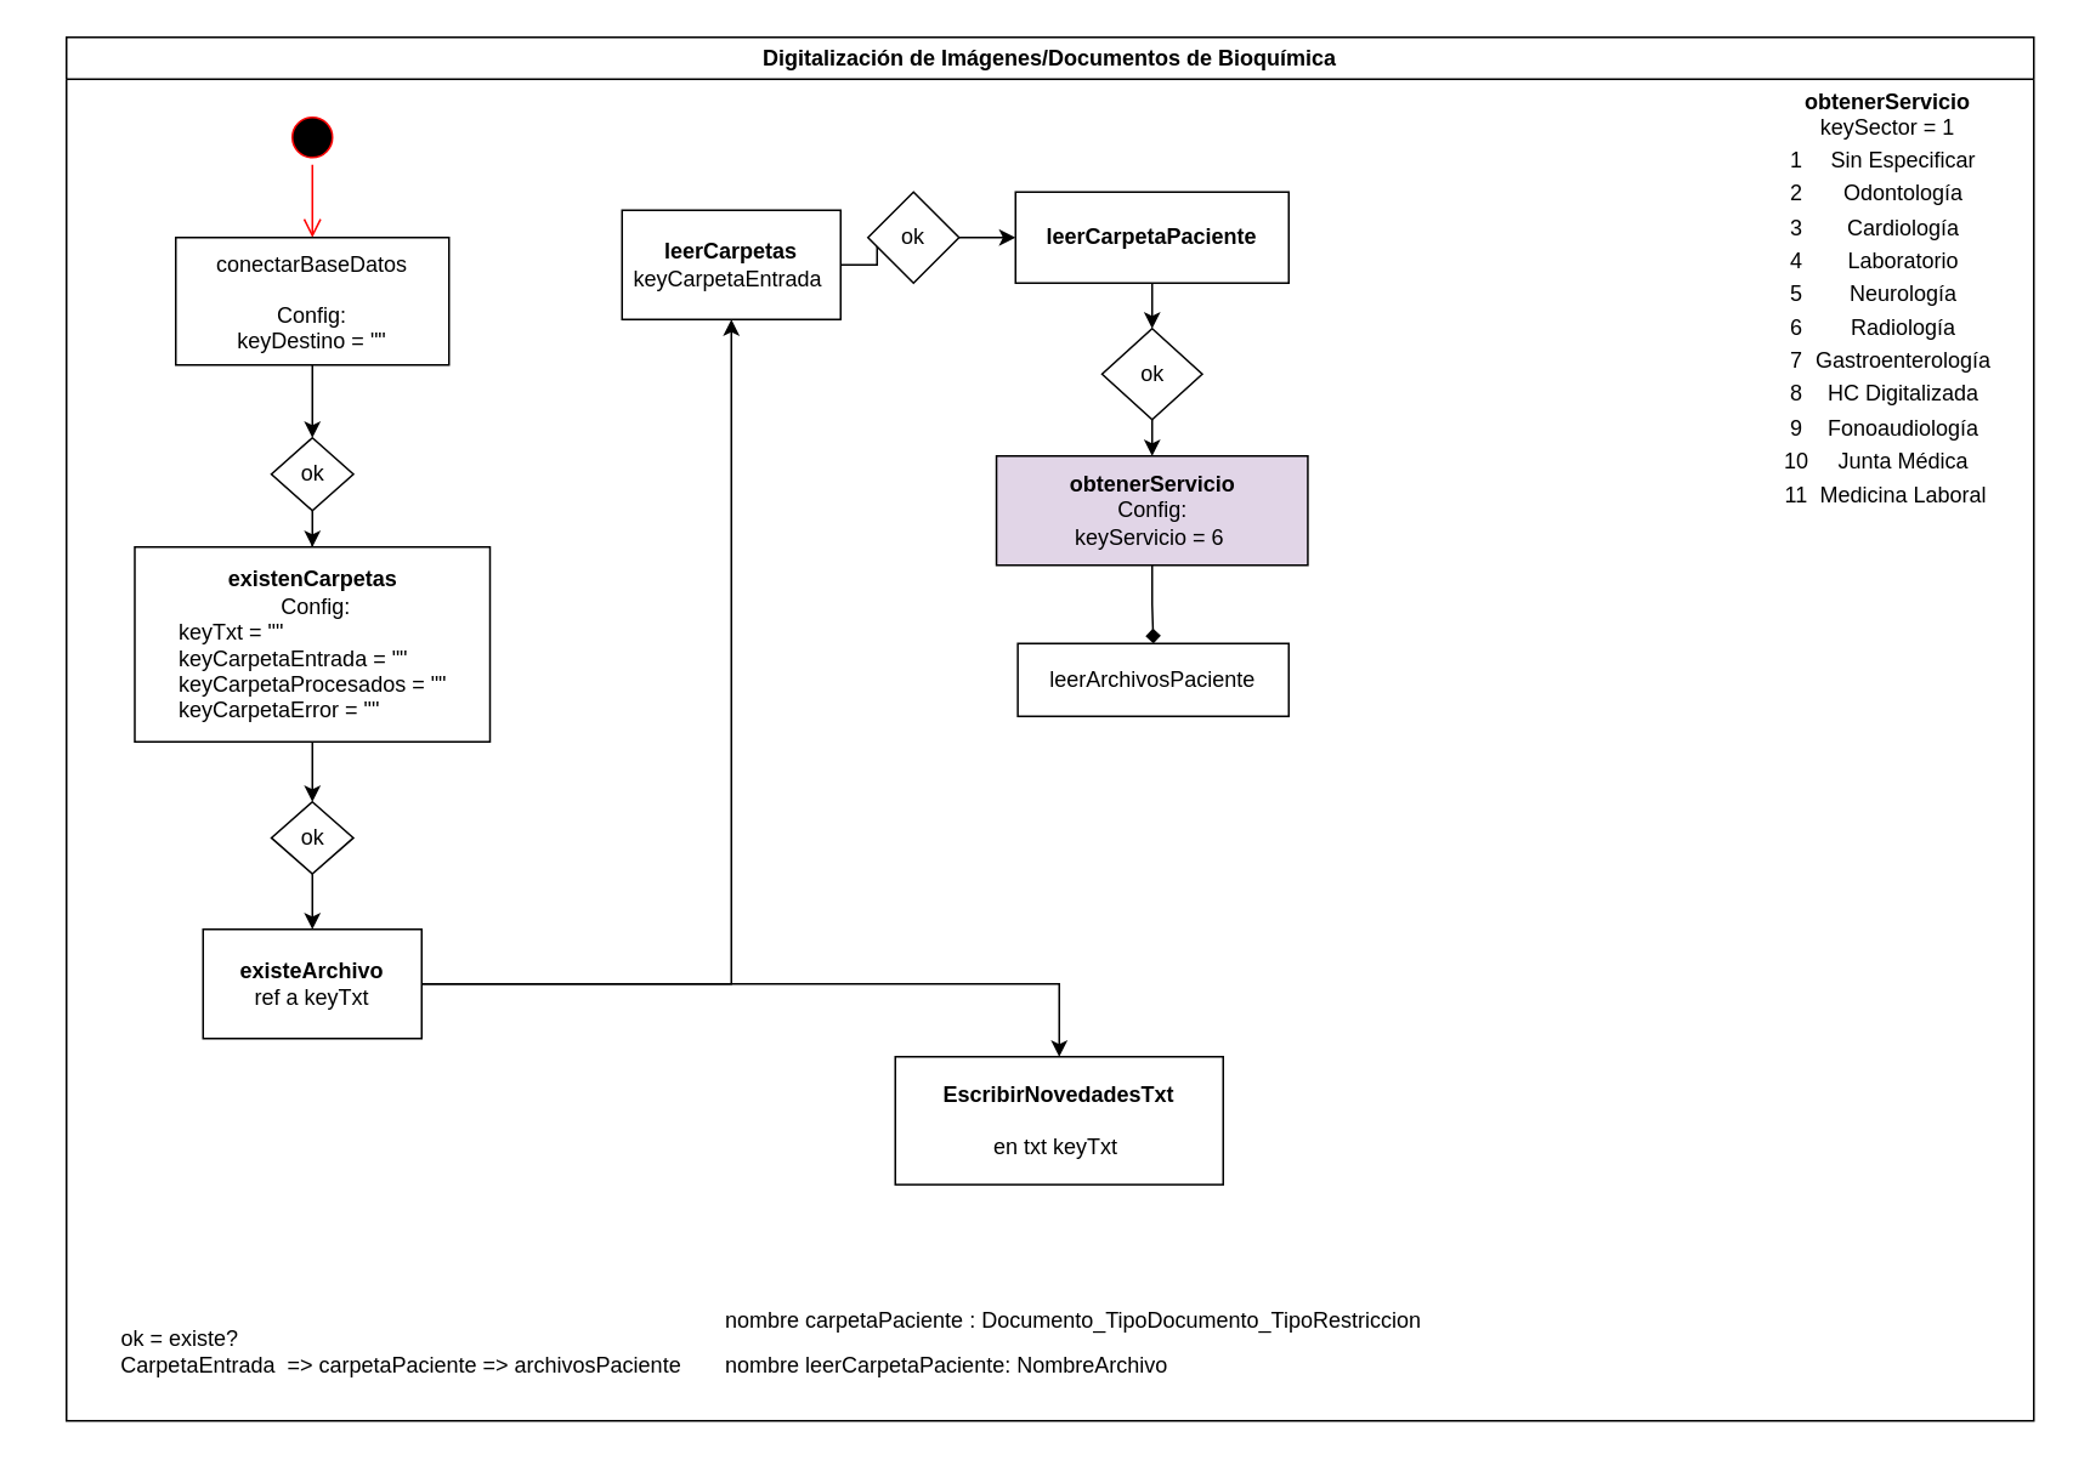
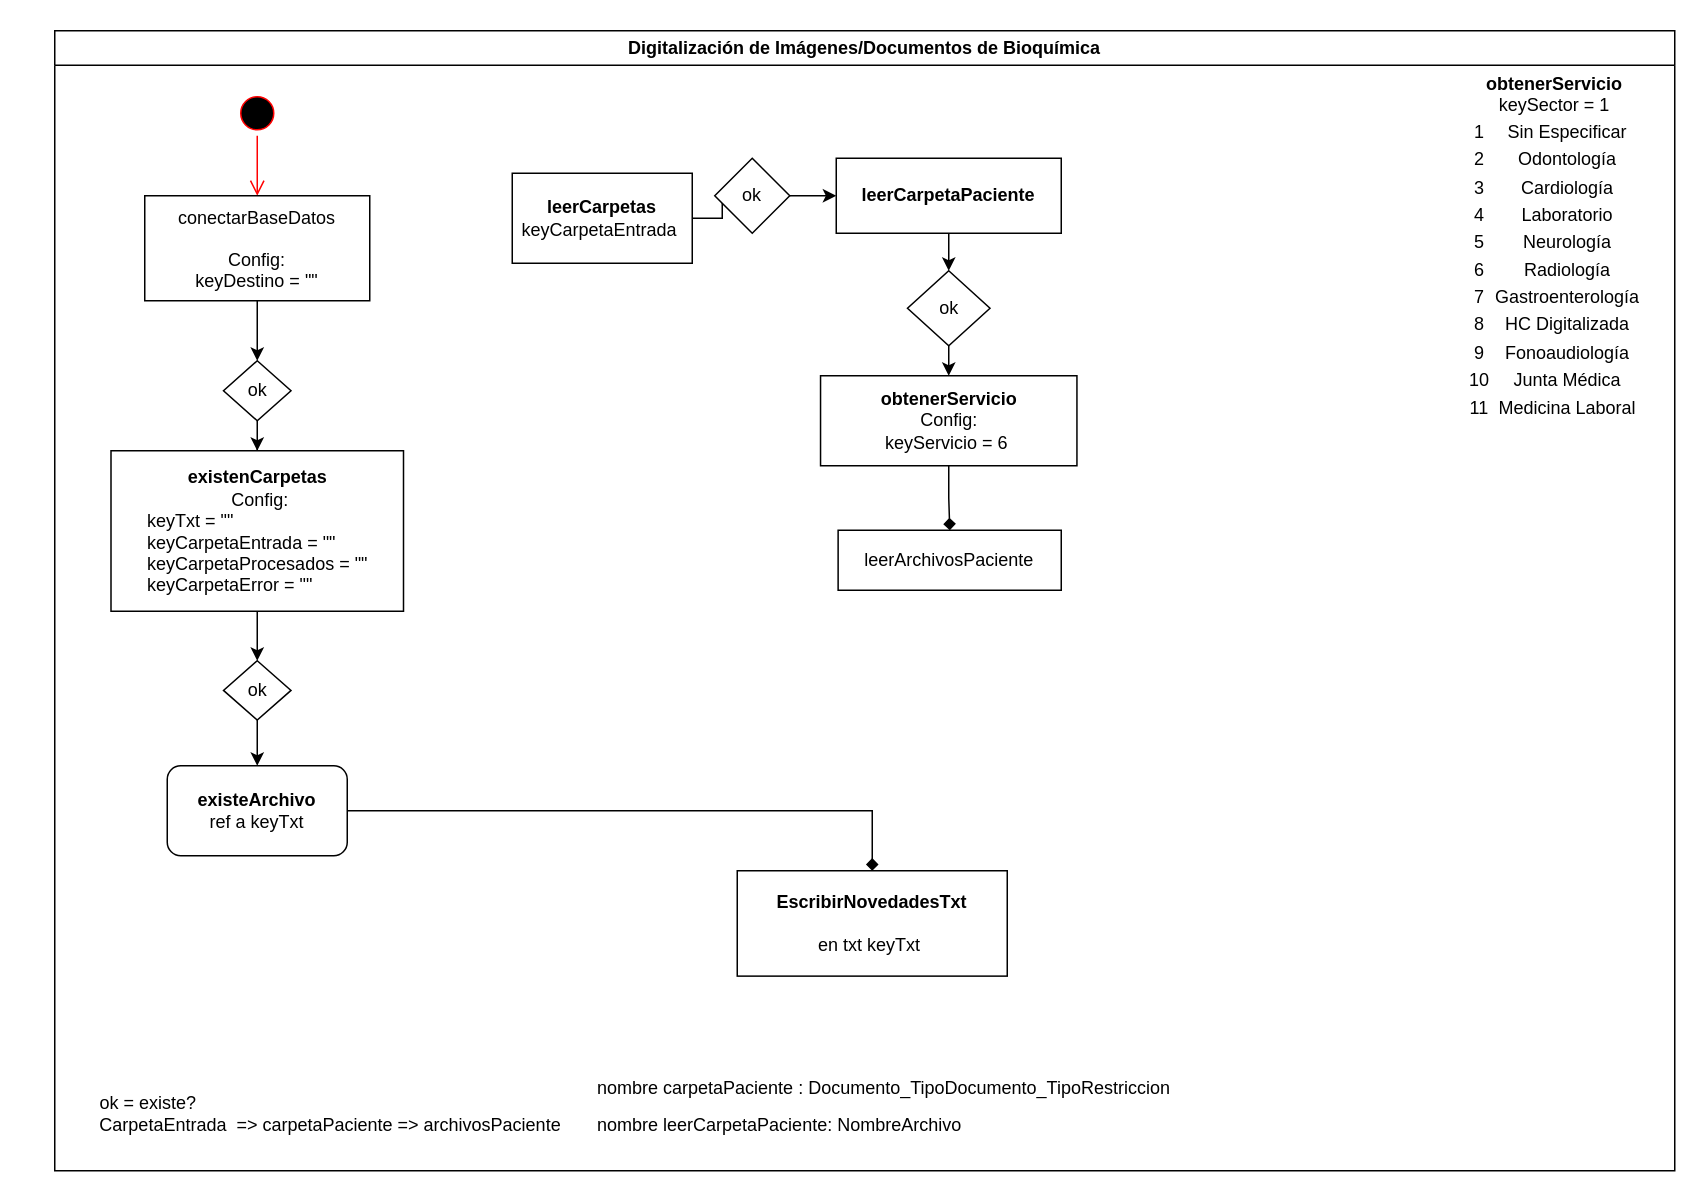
- <mxCell id="27" value="&lt;b&gt;obtenerServicio&lt;/b&gt;&lt;br&gt;Config:&lt;br&gt;keyServicio = 6&amp;nbsp;" style="whiteSpace=wrap;html=1;fillColor=#e1d5e7;" vertex="1" parent="2"><mxGeometry x="510.53" y="230" width="170.93" height="60" as="geometry" /></mxCell>
+ <mxCell id="27" value="&lt;b&gt;obtenerServicio&lt;/b&gt;&lt;br&gt;Config:&lt;br&gt;keyServicio = 6&amp;nbsp;" style="whiteSpace=wrap;html=1;" vertex="1" parent="2"><mxGeometry x="510.53" y="230" width="170.93" height="60" as="geometry" /></mxCell>
- <mxCell id="18" value="" style="edgeStyle=orthogonalEdgeStyle;rounded=0;orthogonalLoop=1;jettySize=auto;html=1;" parent="2" source="12" target="17" edge="1"><mxGeometry relative="1" as="geometry" /></mxCell>
- <mxCell id="12" value="&lt;span style=&quot;font-size: 12px&quot;&gt;&lt;b&gt;existeArchivo&lt;/b&gt;&lt;br&gt;ref a keyTxt&lt;br&gt;&lt;/span&gt;" style="whiteSpace=wrap;html=1;" parent="2" vertex="1"><mxGeometry x="75" y="490" width="120" height="60" as="geometry" /></mxCell>
+ <mxCell id="12" value="&lt;span style=&quot;font-size: 12px&quot;&gt;&lt;b&gt;existeArchivo&lt;/b&gt;&lt;br&gt;ref a keyTxt&lt;br&gt;&lt;/span&gt;" style="whiteSpace=wrap;html=1;rounded=1;" parent="2" vertex="1"><mxGeometry x="75" y="490" width="120" height="60" as="geometry" /></mxCell>
- <mxCell id="15" value="" style="edgeStyle=orthogonalEdgeStyle;rounded=0;orthogonalLoop=1;jettySize=auto;html=1;" parent="2" source="12" target="14" edge="1"><mxGeometry relative="1" as="geometry" /></mxCell>
+ <mxCell id="15" value="" style="edgeStyle=orthogonalEdgeStyle;rounded=0;orthogonalLoop=1;jettySize=auto;html=1;endArrow=diamond;" parent="2" source="12" target="14" edge="1"><mxGeometry relative="1" as="geometry" /></mxCell>
